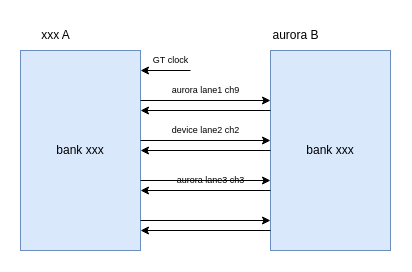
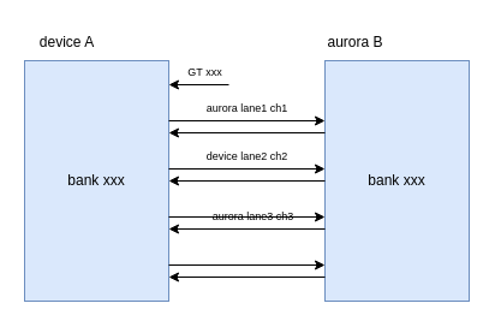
- <mxCell id="3" value="xxx A" style="text;html=1;align=center;verticalAlign=middle;resizable=0;points=[];autosize=1;strokeColor=none;fillColor=none;" vertex="1" parent="1"><mxGeometry x="20" y="20" width="70" height="30" as="geometry" /></mxCell>
+ <mxCell id="3" value="device A" style="text;html=1;align=center;verticalAlign=middle;resizable=0;points=[];autosize=1;strokeColor=none;fillColor=none;" vertex="1" parent="1"><mxGeometry x="20" y="20" width="70" height="30" as="geometry" /></mxCell>
- <mxCell id="15" value="GT clock" style="text;html=1;align=center;verticalAlign=middle;resizable=0;points=[];autosize=1;strokeColor=none;fillColor=none;fontSize=9;" vertex="1" parent="1"><mxGeometry x="140" y="50" width="60" height="20" as="geometry" /></mxCell>
+ <mxCell id="15" value="GT xxx" style="text;html=1;align=center;verticalAlign=middle;resizable=0;points=[];autosize=1;strokeColor=none;fillColor=none;fontSize=9;" vertex="1" parent="1"><mxGeometry x="140" y="50" width="60" height="20" as="geometry" /></mxCell>
- <mxCell id="16" value="aurora lane1 ch9" style="text;html=1;align=center;verticalAlign=middle;resizable=0;points=[];autosize=1;strokeColor=none;fillColor=none;fontSize=9;" vertex="1" parent="1"><mxGeometry x="160" y="80" width="90" height="20" as="geometry" /></mxCell>
+ <mxCell id="16" value="aurora lane1 ch1" style="text;html=1;align=center;verticalAlign=middle;resizable=0;points=[];autosize=1;strokeColor=none;fillColor=none;fontSize=9;" vertex="1" parent="1"><mxGeometry x="160" y="80" width="90" height="20" as="geometry" /></mxCell>
